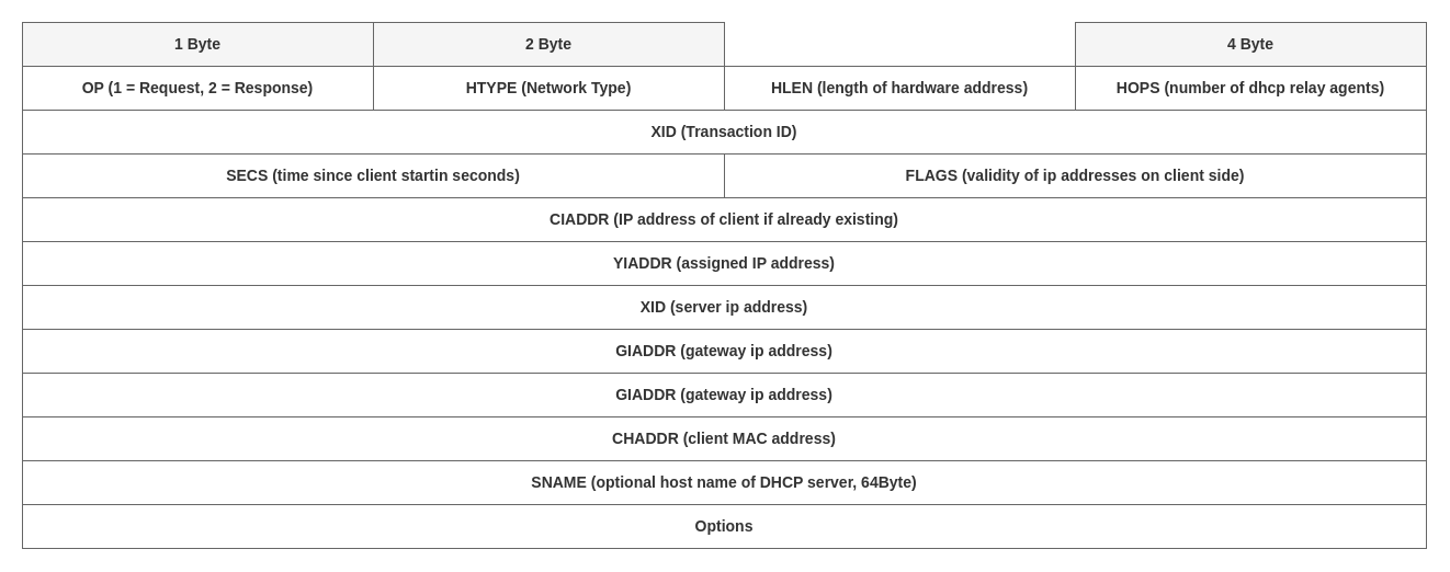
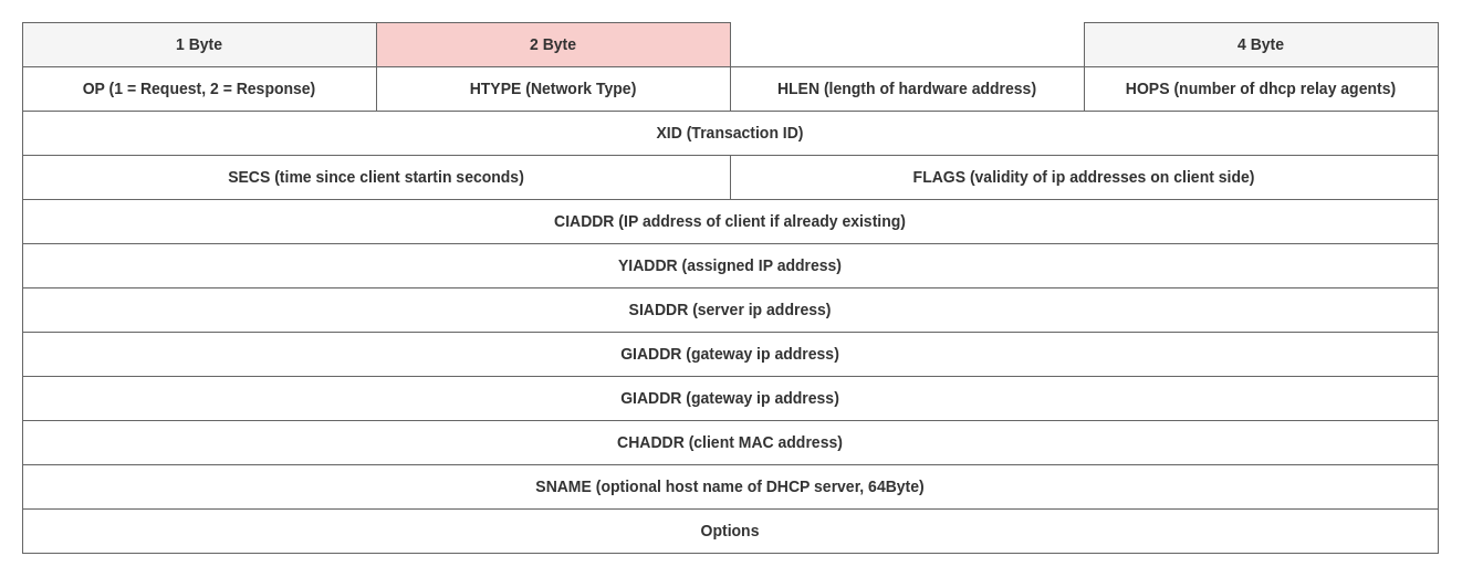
- <mxCell id="3" value="&lt;b&gt;&lt;font style=&quot;font-size: 14px&quot;&gt;2 Byte&lt;/font&gt;&lt;/b&gt;" style="rounded=0;whiteSpace=wrap;html=1;fillColor=#f5f5f5;strokeColor=#666666;fontColor=#333333;" vertex="1" parent="1"><mxGeometry x="340" y="20" width="320" height="40" as="geometry" /></mxCell>
+ <mxCell id="3" value="&lt;b&gt;&lt;font style=&quot;font-size: 14px&quot;&gt;2 Byte&lt;/font&gt;&lt;/b&gt;" style="rounded=0;whiteSpace=wrap;html=1;fillColor=#f8cecc;strokeColor=#666666;fontColor=#333333;" vertex="1" parent="1"><mxGeometry x="340" y="20" width="320" height="40" as="geometry" /></mxCell>
- <mxCell id="14" value="&lt;b&gt;&lt;font style=&quot;font-size: 14px&quot;&gt;XID (server ip address)&lt;/font&gt;&lt;/b&gt;" style="rounded=0;whiteSpace=wrap;html=1;strokeColor=#666666;fontColor=#333333;fillColor=none;" vertex="1" parent="1"><mxGeometry x="20" y="260" width="1280" height="40" as="geometry" /></mxCell>
+ <mxCell id="14" value="&lt;b&gt;&lt;font style=&quot;font-size: 14px&quot;&gt;SIADDR (server ip address)&lt;/font&gt;&lt;/b&gt;" style="rounded=0;whiteSpace=wrap;html=1;strokeColor=#666666;fontColor=#333333;fillColor=none;" vertex="1" parent="1"><mxGeometry x="20" y="260" width="1280" height="40" as="geometry" /></mxCell>
